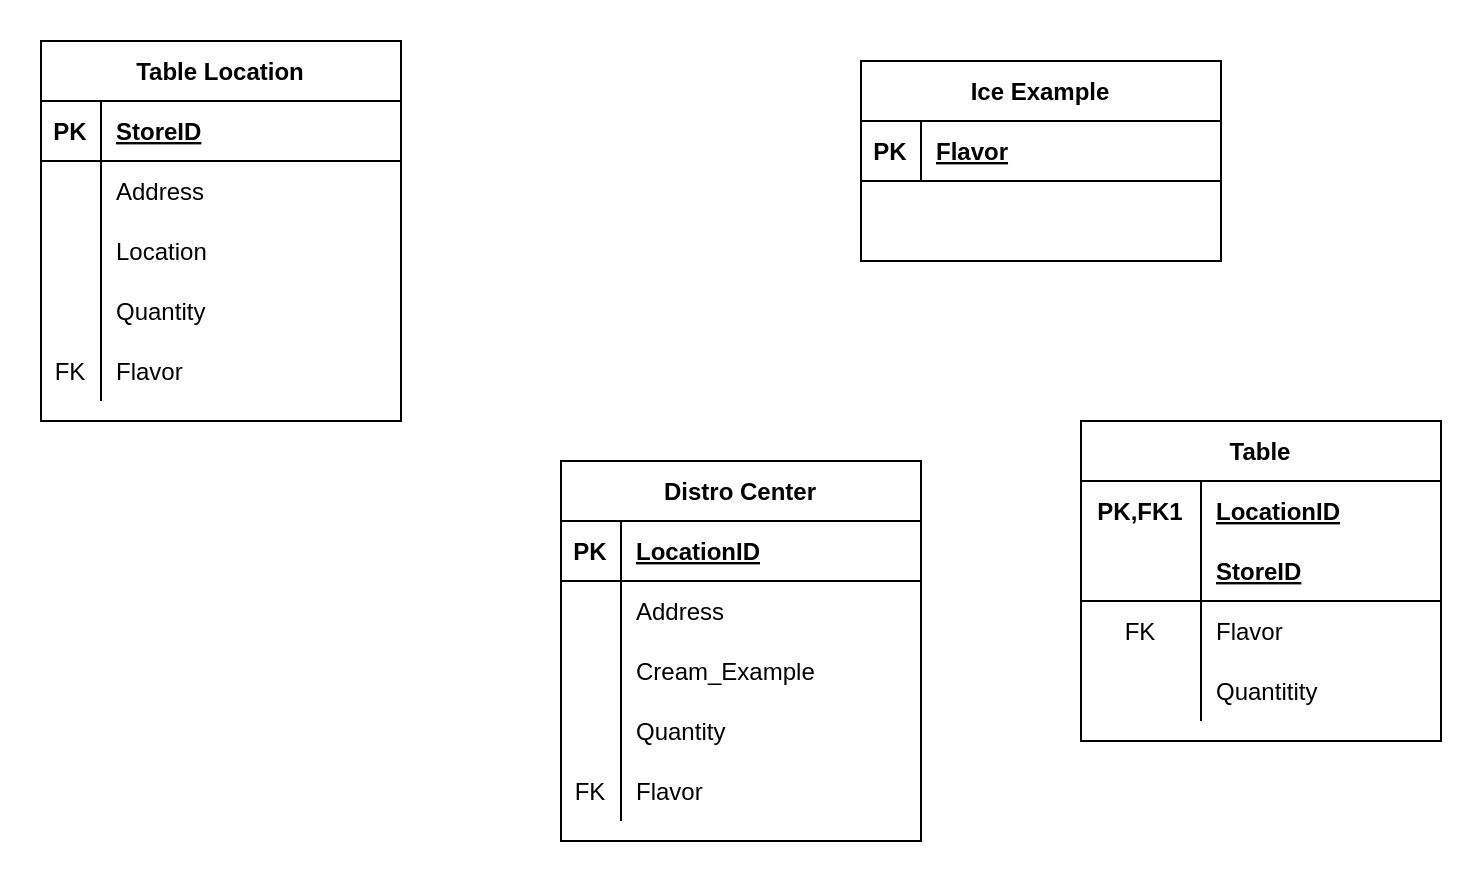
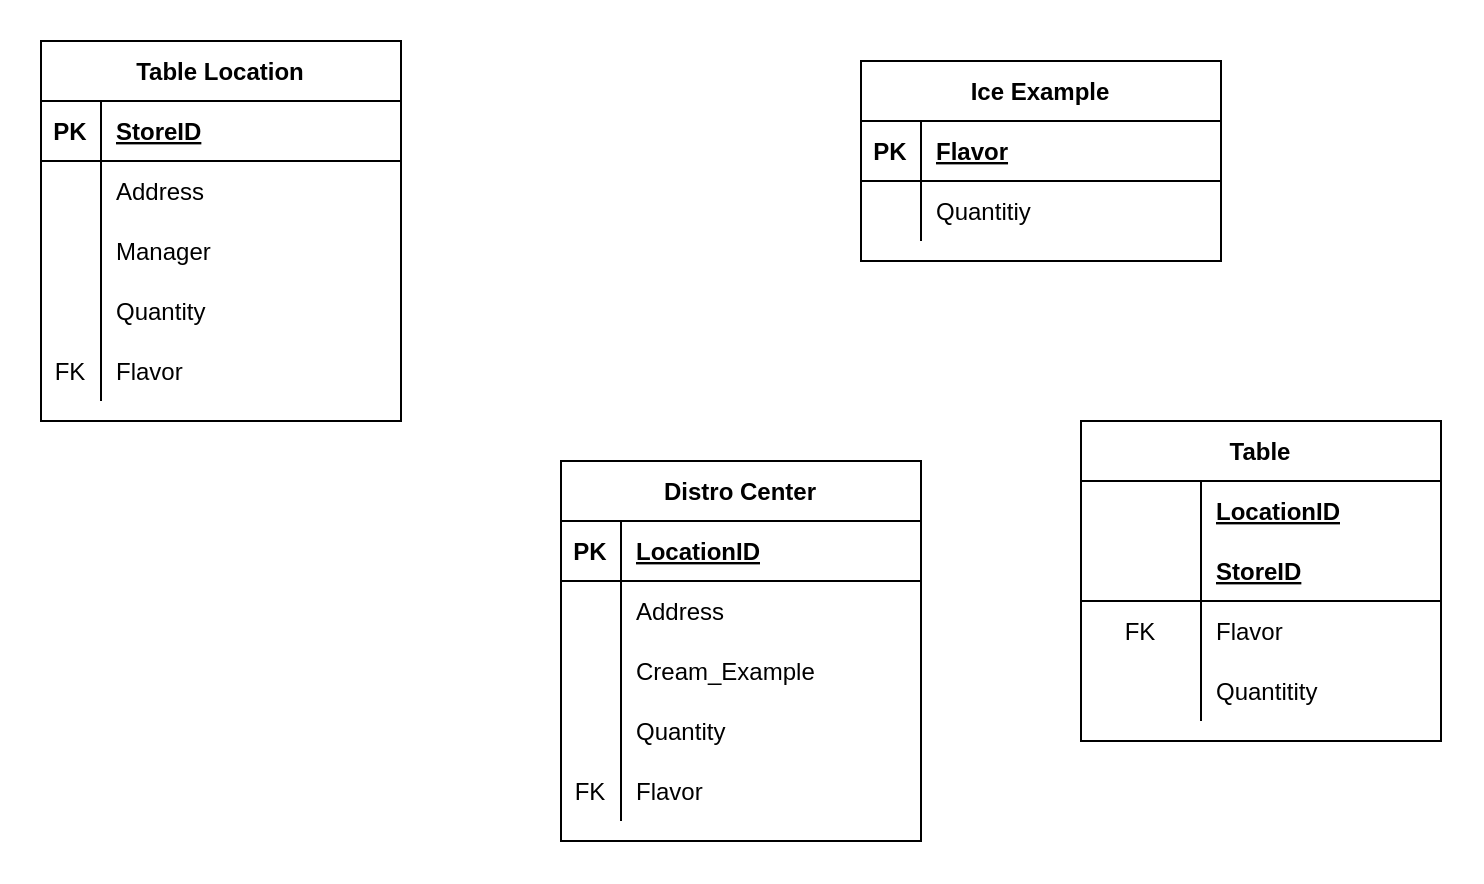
+ <mxCell id="24" value="Quantitiy" style="shape=partialRectangle;connectable=0;fillColor=none;top=0;left=0;bottom=0;right=0;align=left;spacingLeft=6;overflow=hidden;" vertex="1" parent="22"><mxGeometry x="30" width="150" height="30" as="geometry" /></mxCell>
- <mxCell id="11" value="Location" style="shape=partialRectangle;connectable=0;fillColor=none;top=0;left=0;bottom=0;right=0;align=left;spacingLeft=6;overflow=hidden;" vertex="1" parent="9"><mxGeometry x="30" width="150" height="30" as="geometry" /></mxCell>
+ <mxCell id="11" value="Manager" style="shape=partialRectangle;connectable=0;fillColor=none;top=0;left=0;bottom=0;right=0;align=left;spacingLeft=6;overflow=hidden;" vertex="1" parent="9"><mxGeometry x="30" width="150" height="30" as="geometry" /></mxCell>
- <mxCell id="43" value="PK,FK1" style="shape=partialRectangle;connectable=0;fillColor=none;top=0;left=0;bottom=0;right=0;fontStyle=1;overflow=hidden;" vertex="1" parent="42"><mxGeometry width="60" height="30" as="geometry" /></mxCell>
